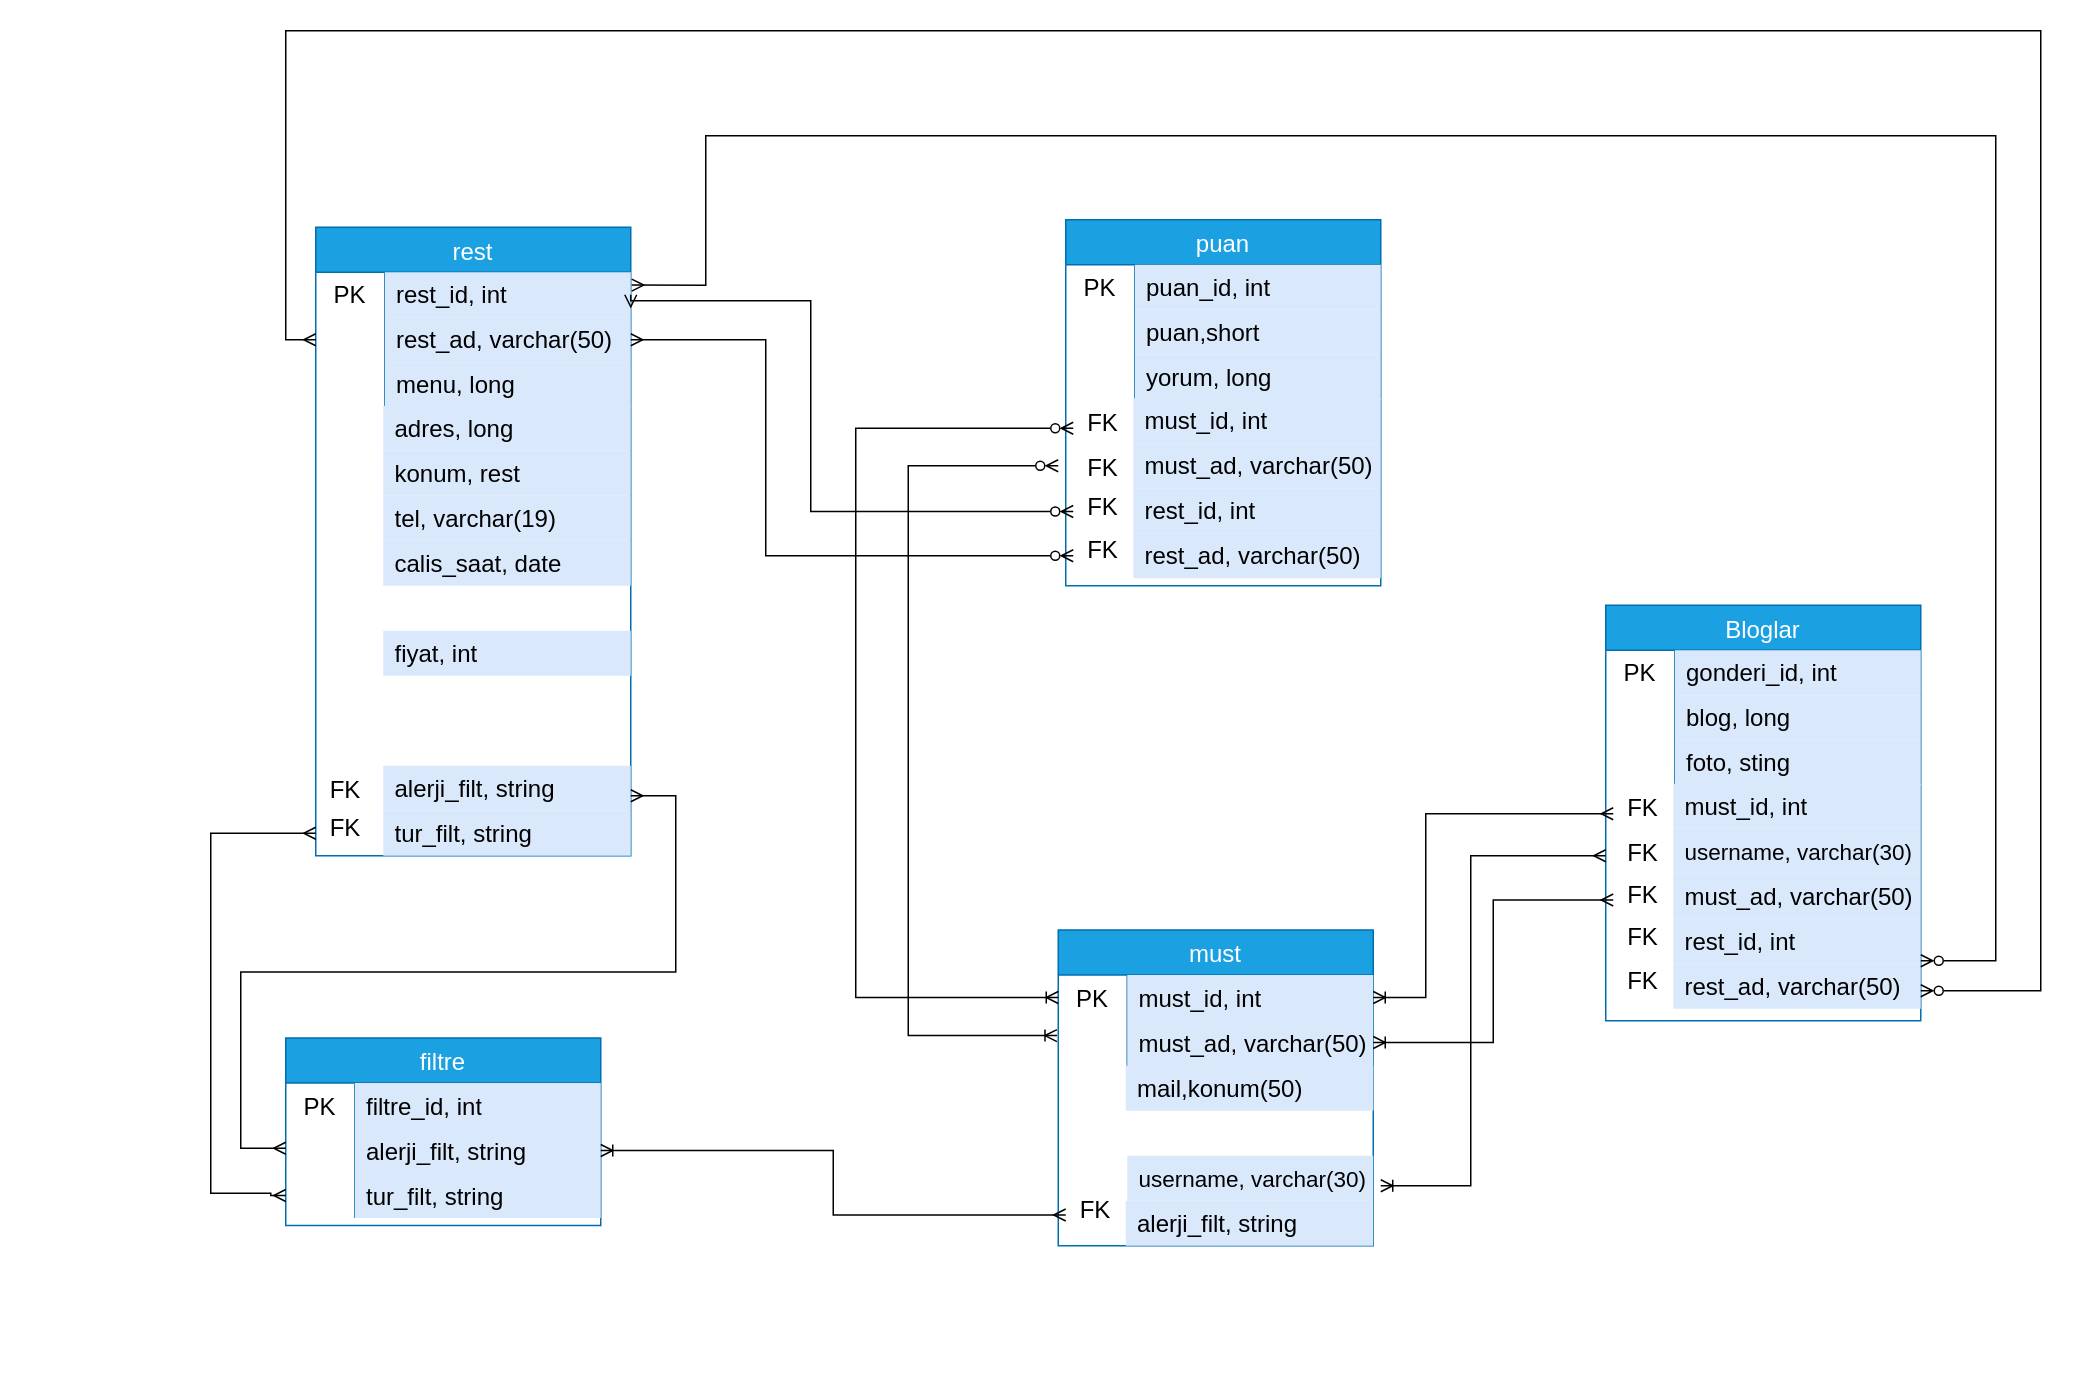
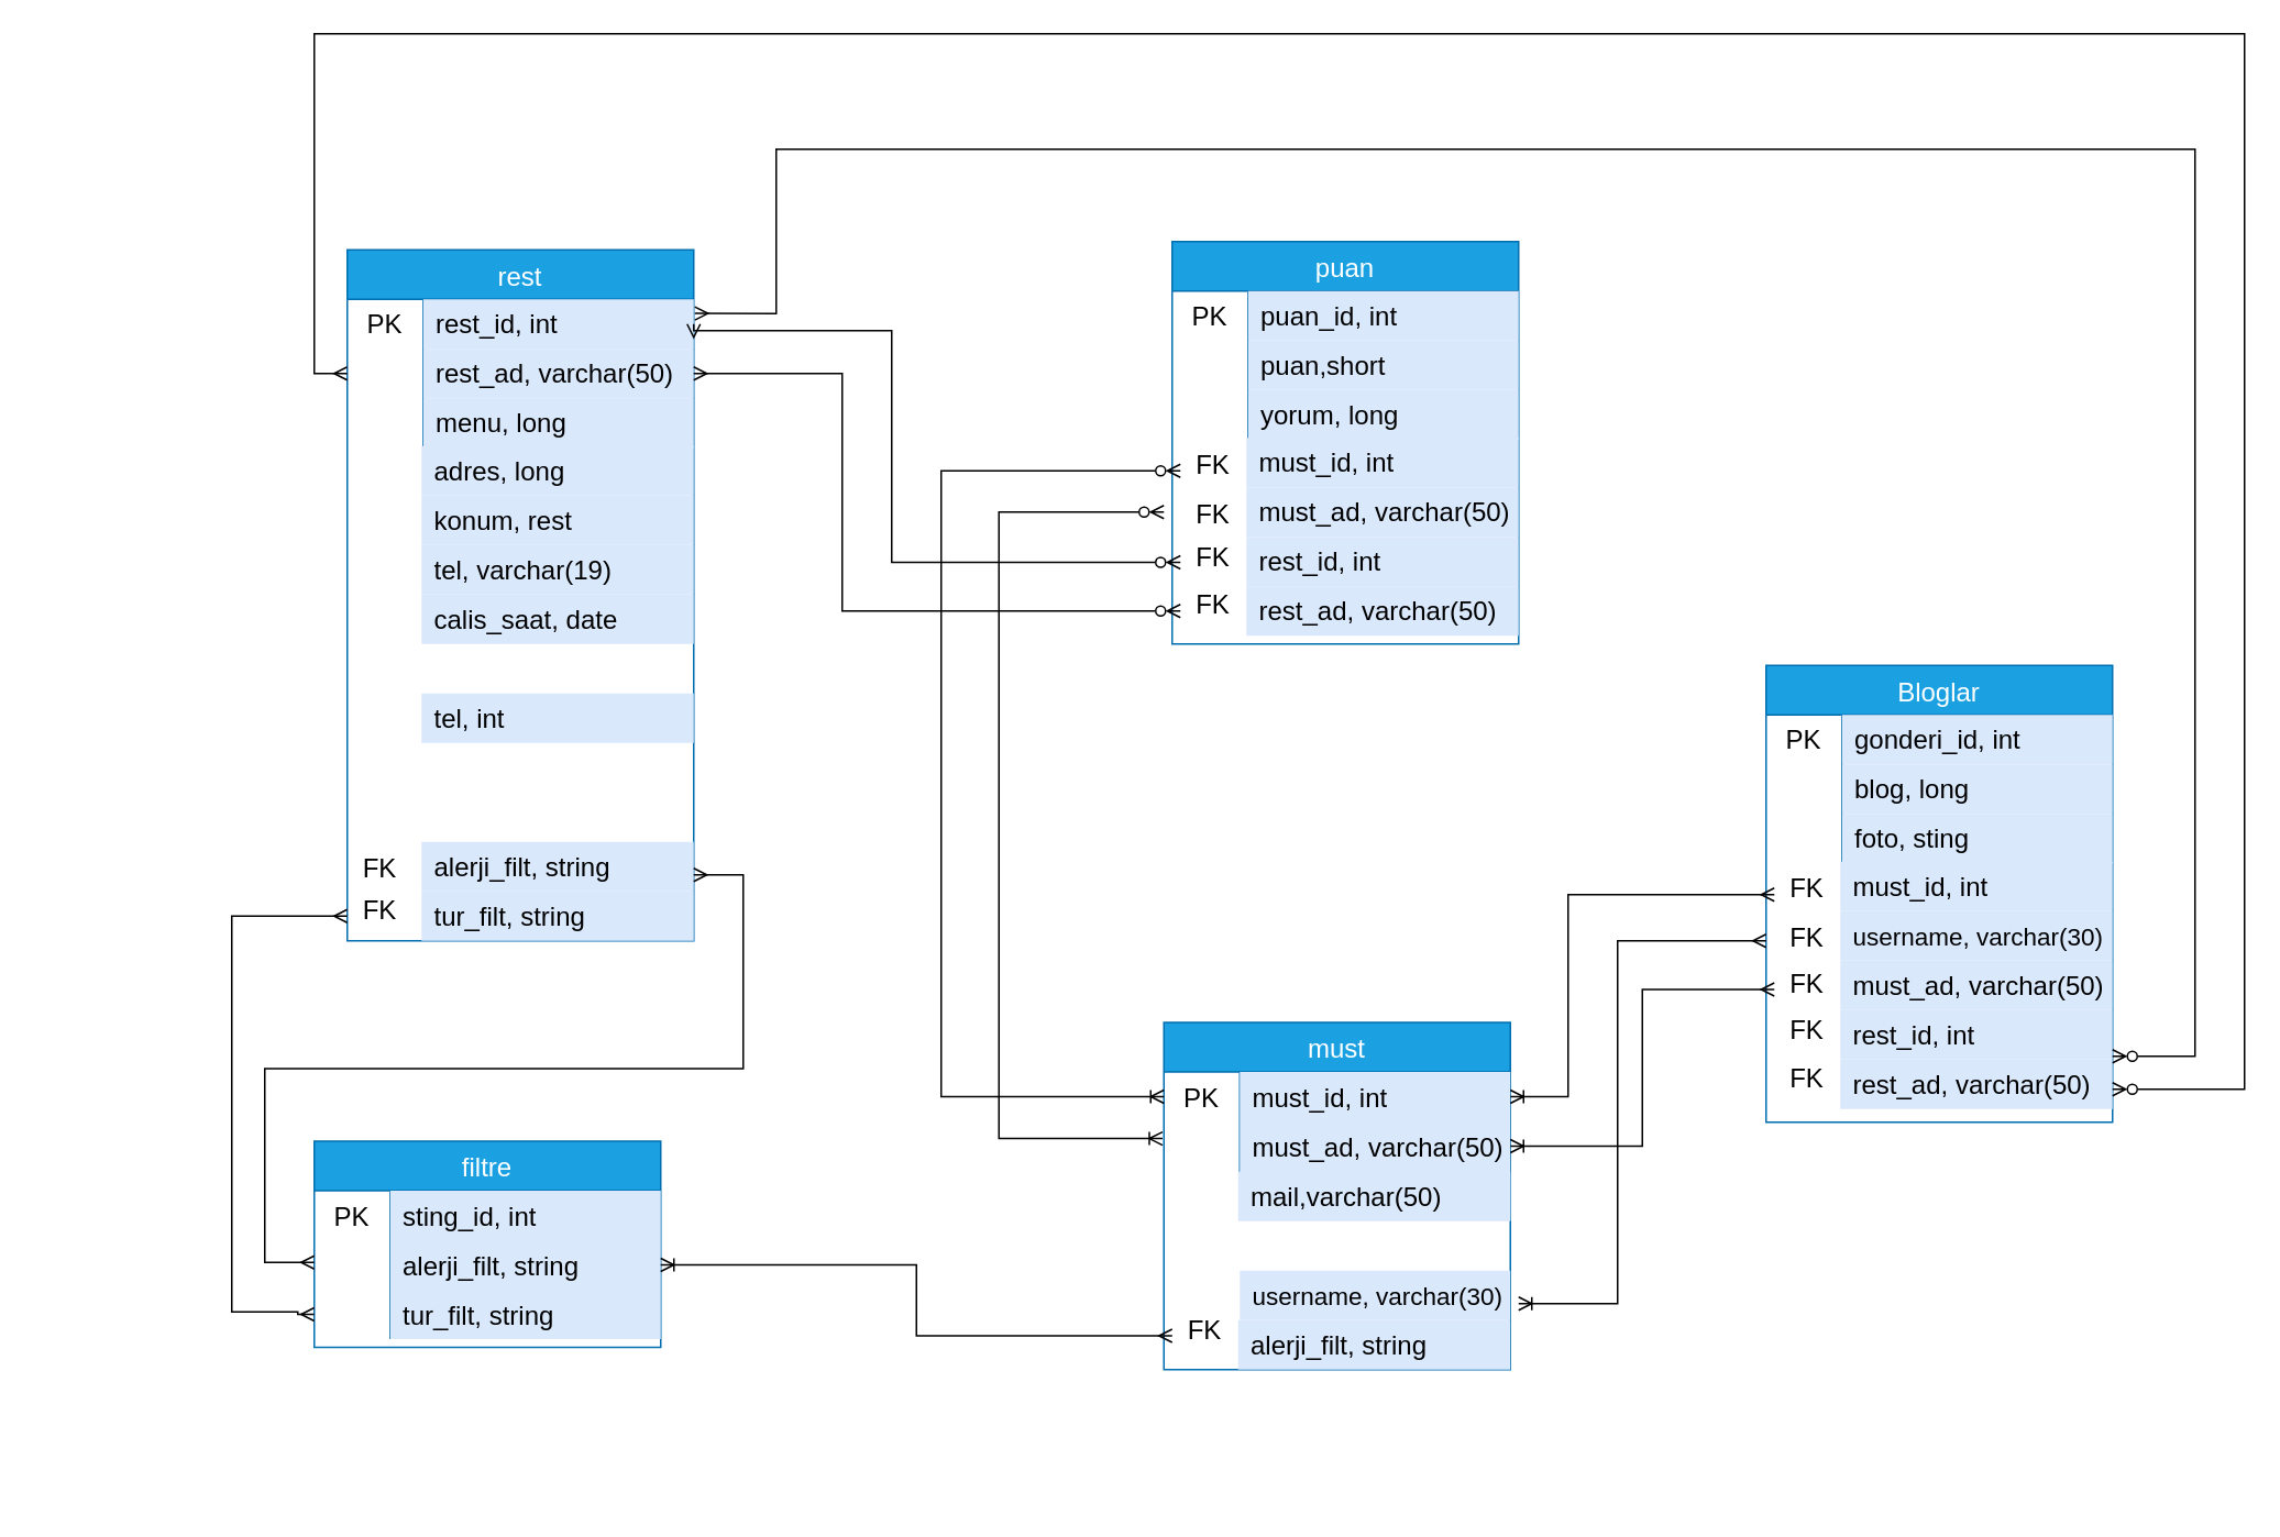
- <mxCell id="19" value="fiyat, int" style="shape=partialRectangle;html=1;whiteSpace=wrap;connectable=0;fillColor=#dae8fc;top=0;left=0;bottom=0;right=0;align=left;spacingLeft=6;overflow=hidden;strokeColor=#6c8ebf;fontSize=16;" vertex="1" parent="1"><mxGeometry x="255" y="420" width="165" height="30" as="geometry"><mxRectangle width="140" height="30" as="alternateBounds" /></mxGeometry></mxCell>
+ <mxCell id="19" value="tel, int" style="shape=partialRectangle;html=1;whiteSpace=wrap;connectable=0;fillColor=#dae8fc;top=0;left=0;bottom=0;right=0;align=left;spacingLeft=6;overflow=hidden;strokeColor=#6c8ebf;fontSize=16;" vertex="1" parent="1"><mxGeometry x="255" y="420" width="165" height="30" as="geometry"><mxRectangle width="140" height="30" as="alternateBounds" /></mxGeometry></mxCell>
- <mxCell id="69" value="mail,konum(50)" style="shape=partialRectangle;html=1;whiteSpace=wrap;connectable=0;fillColor=#dae8fc;top=0;left=0;bottom=0;right=0;align=left;spacingLeft=6;overflow=hidden;strokeColor=#6c8ebf;fontSize=16;" vertex="1" parent="1"><mxGeometry x="750" y="710" width="165" height="30" as="geometry"><mxRectangle width="140" height="30" as="alternateBounds" /></mxGeometry></mxCell>
+ <mxCell id="69" value="mail,varchar(50)" style="shape=partialRectangle;html=1;whiteSpace=wrap;connectable=0;fillColor=#dae8fc;top=0;left=0;bottom=0;right=0;align=left;spacingLeft=6;overflow=hidden;strokeColor=#6c8ebf;fontSize=16;" vertex="1" parent="1"><mxGeometry x="750" y="710" width="165" height="30" as="geometry"><mxRectangle width="140" height="30" as="alternateBounds" /></mxGeometry></mxCell>
- <mxCell id="48" value="filtre_id, int" style="shape=partialRectangle;html=1;whiteSpace=wrap;connectable=0;fillColor=#dae8fc;top=0;left=0;bottom=0;right=0;align=left;spacingLeft=6;overflow=hidden;strokeColor=#6c8ebf;fontSize=16;" vertex="1" parent="46"><mxGeometry x="46" width="164" height="30" as="geometry"><mxRectangle width="164" height="30" as="alternateBounds" /></mxGeometry></mxCell>
+ <mxCell id="48" value="sting_id, int" style="shape=partialRectangle;html=1;whiteSpace=wrap;connectable=0;fillColor=#dae8fc;top=0;left=0;bottom=0;right=0;align=left;spacingLeft=6;overflow=hidden;strokeColor=#6c8ebf;fontSize=16;" vertex="1" parent="46"><mxGeometry x="46" width="164" height="30" as="geometry"><mxRectangle width="164" height="30" as="alternateBounds" /></mxGeometry></mxCell>
